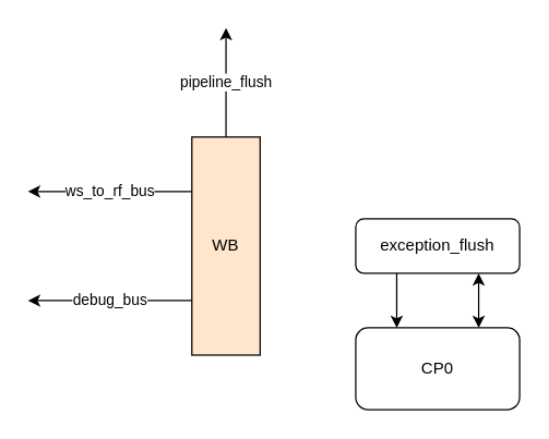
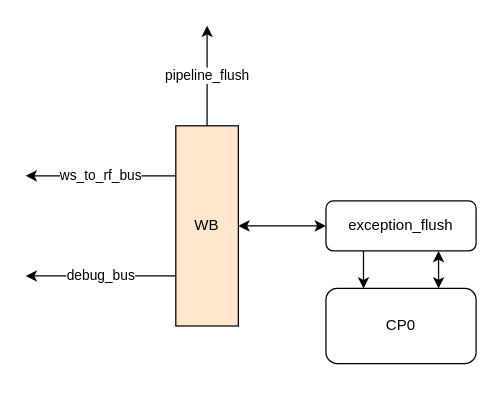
+ <mxCell id="6" value="" style="endArrow=classic;startArrow=classic;html=1;exitX=1;exitY=0.5;exitDx=0;exitDy=0;entryX=0;entryY=0.5;entryDx=0;entryDy=0;" parent="1" source="2" target="4" edge="1"><mxGeometry width="50" height="50" relative="1" as="geometry"><mxPoint x="260" y="220" as="sourcePoint" /><mxPoint x="310" y="170" as="targetPoint" /></mxGeometry></mxCell>
- <mxCell id="5" value="CP0" style="rounded=1;whiteSpace=wrap;html=1;" parent="1" vertex="1"><mxGeometry x="260" y="240" width="120" height="60" as="geometry" /></mxCell>
+ <mxCell id="5" value="CP0" style="rounded=1;whiteSpace=wrap;html=1;" parent="1" vertex="1"><mxGeometry x="260" y="230" width="120" height="60" as="geometry" /></mxCell>
